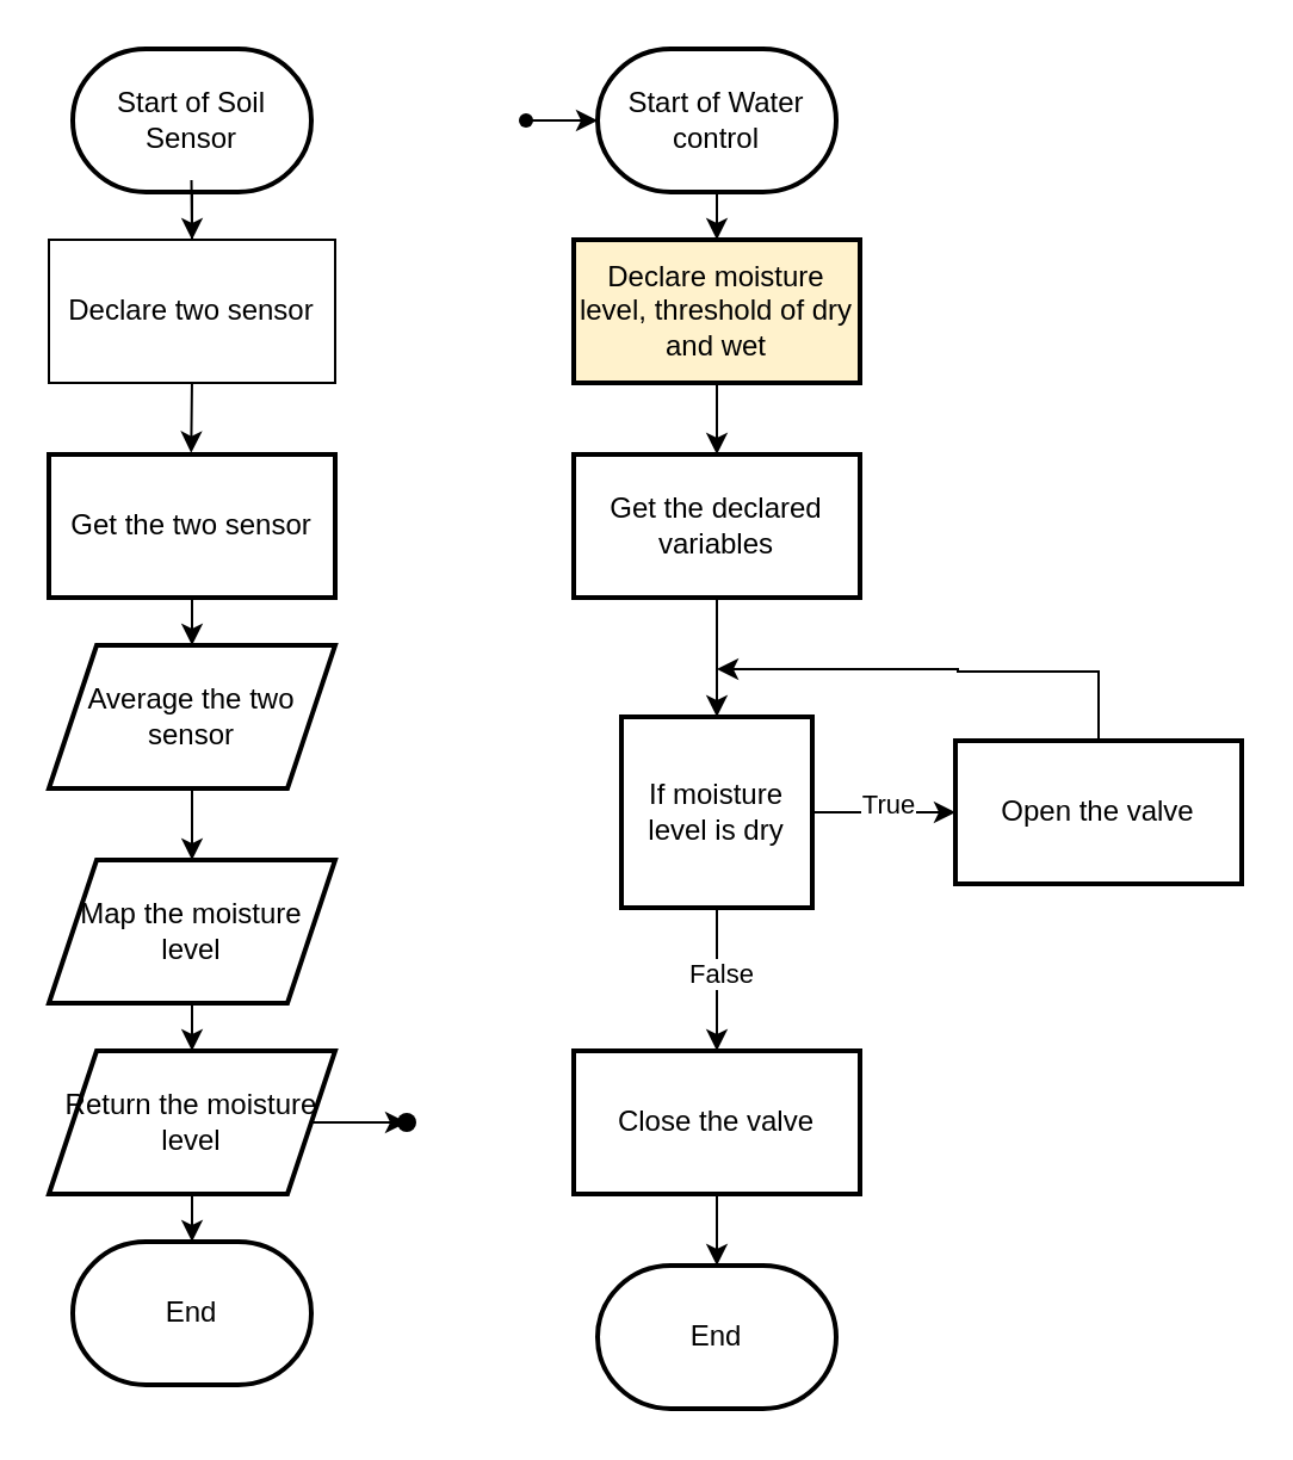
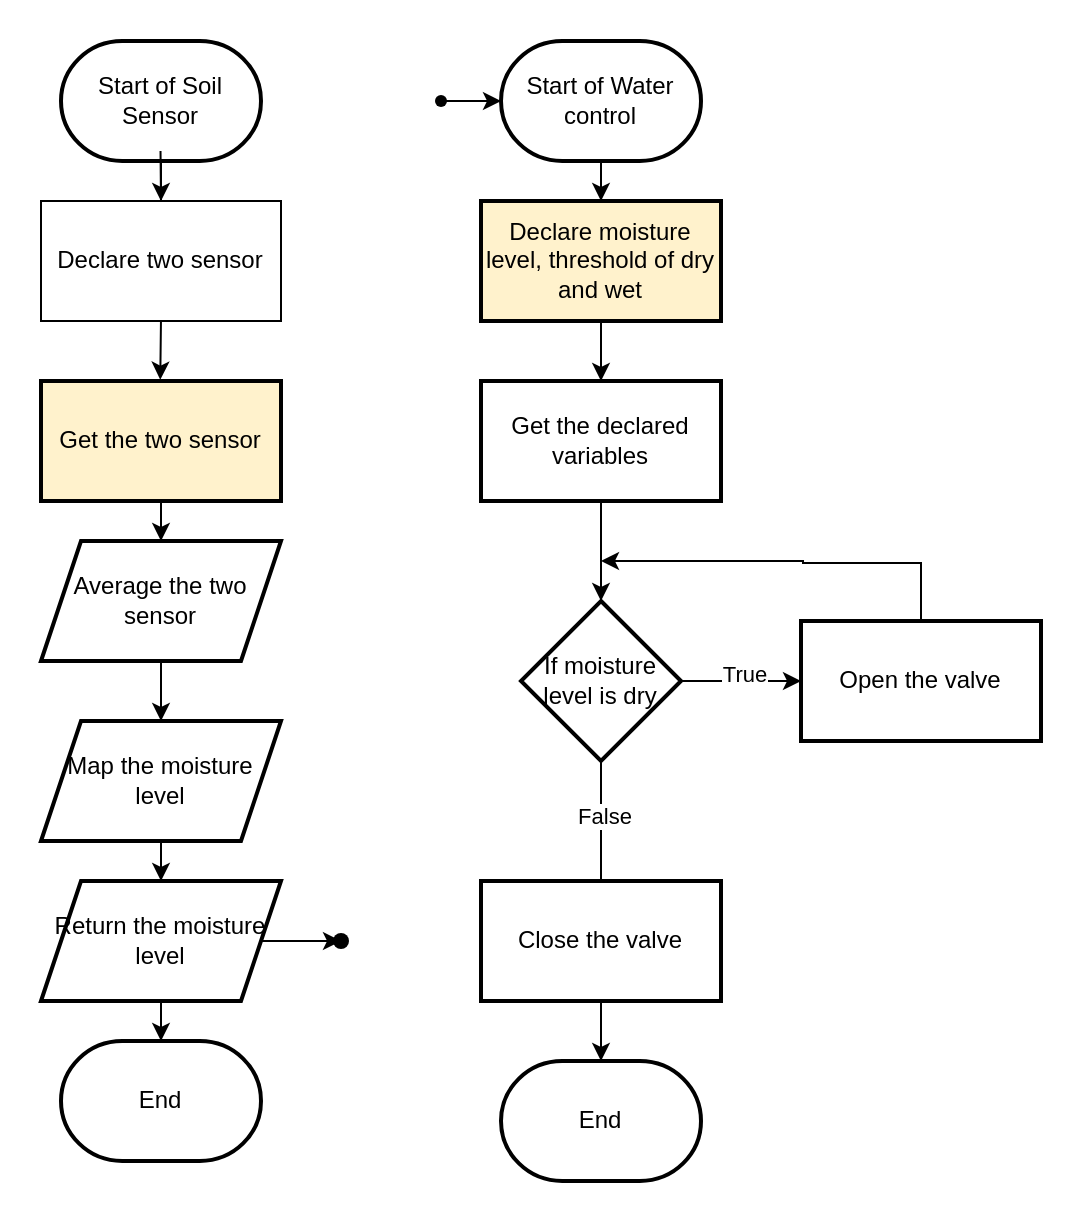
- <mxCell id="5" value="Get the two sensor" style="whiteSpace=wrap;html=1;strokeWidth=2;" vertex="1" parent="1"><mxGeometry x="20" y="190" width="120" height="60" as="geometry" /></mxCell>
+ <mxCell id="5" value="Get the two sensor" style="whiteSpace=wrap;html=1;strokeWidth=2;fillColor=#fff2cc;" vertex="1" parent="1"><mxGeometry x="20" y="190" width="120" height="60" as="geometry" /></mxCell>
- <mxCell id="29" value="If moisture level is dry" style="whiteSpace=wrap;html=1;strokeWidth=2;rounded=0;" vertex="1" parent="1"><mxGeometry x="260" y="300" width="80" height="80" as="geometry" /></mxCell>
+ <mxCell id="29" value="If moisture level is dry" style="rhombus;whiteSpace=wrap;html=1;strokeWidth=2;" vertex="1" parent="1"><mxGeometry x="260" y="300" width="80" height="80" as="geometry" /></mxCell>
- <mxCell id="27" value="" style="edgeStyle=orthogonalEdgeStyle;rounded=0;orthogonalLoop=1;jettySize=auto;html=1;" edge="1" parent="1" source="29" target="33"><mxGeometry relative="1" as="geometry" /></mxCell>
+ <mxCell id="27" value="" style="edgeStyle=orthogonalEdgeStyle;rounded=0;orthogonalLoop=1;jettySize=auto;html=1;endArrow=none;" edge="1" parent="1" source="29" target="33"><mxGeometry relative="1" as="geometry" /></mxCell>
